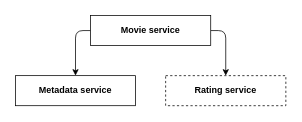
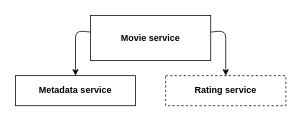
- <mxCell id="4" value="Movie service" style="rounded=0;whiteSpace=wrap;html=1;fontStyle=1" parent="1" vertex="1"><mxGeometry x="120" y="20" width="160" height="40" as="geometry" /></mxCell>
+ <mxCell id="4" value="Movie service" style="rounded=0;whiteSpace=wrap;html=1;fontStyle=1" parent="1" vertex="1"><mxGeometry x="120" y="20" width="160" height="60" as="geometry" /></mxCell>
